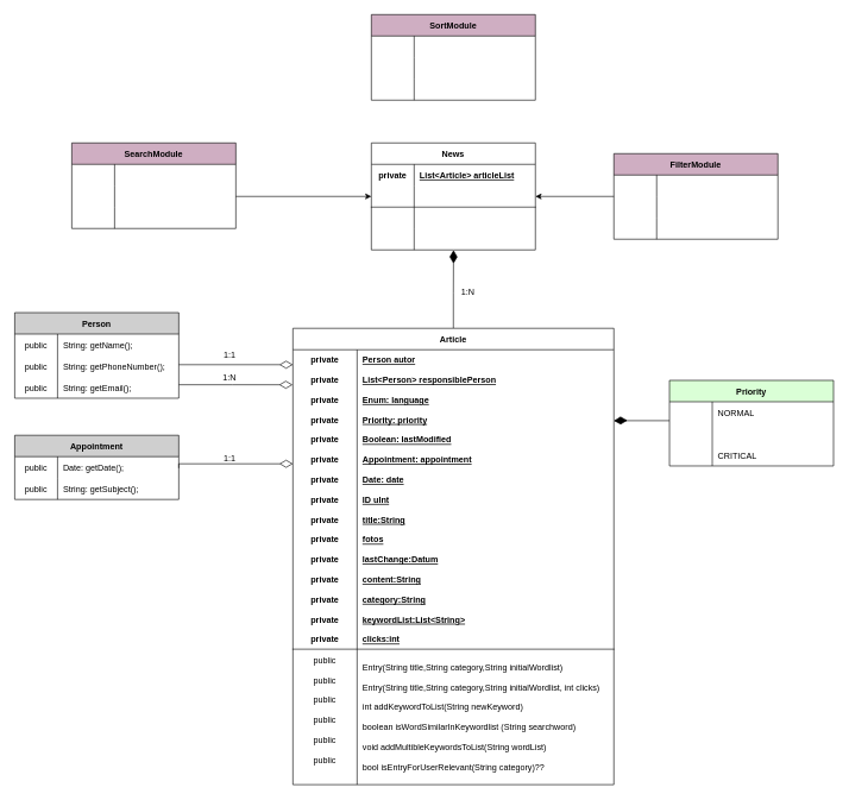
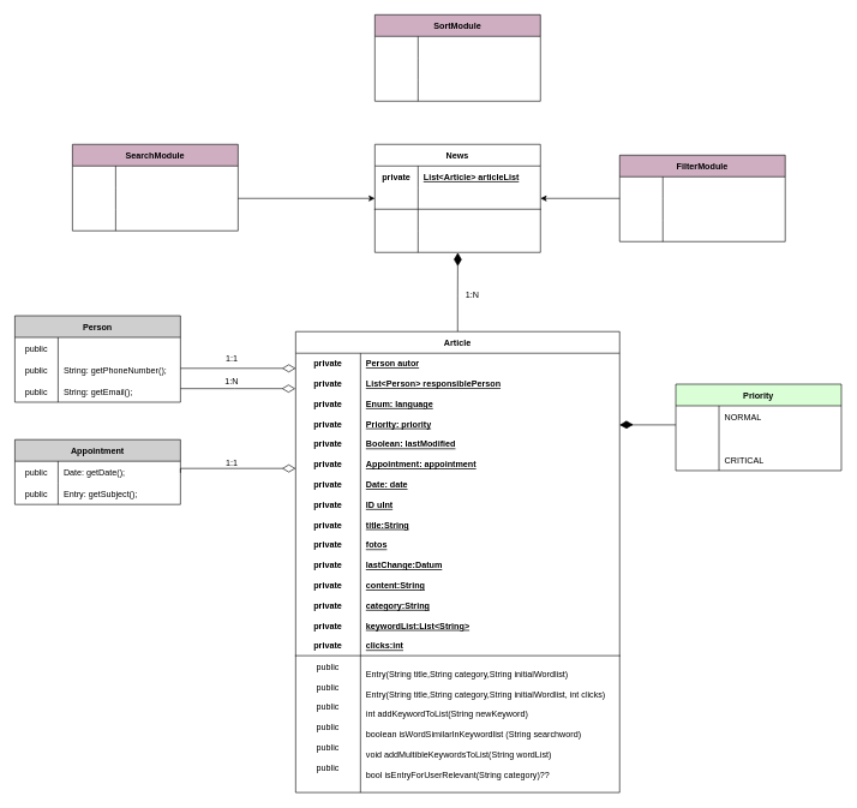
- <mxCell id="31" value="String: getName();" style="shape=partialRectangle;connectable=0;fillColor=none;top=0;left=0;bottom=0;right=0;align=left;spacingLeft=6;fontStyle=0;overflow=hidden;labelBackgroundColor=none;" parent="29" vertex="1"><mxGeometry x="60" width="170" height="30" as="geometry"><mxRectangle width="170" height="30" as="alternateBounds" /></mxGeometry></mxCell>
- <mxCell id="26" value="String: getSubject();" style="shape=partialRectangle;connectable=0;fillColor=none;top=0;left=0;bottom=0;right=0;align=left;spacingLeft=6;overflow=hidden;labelBackgroundColor=none;" parent="24" vertex="1"><mxGeometry x="60" width="170" height="30" as="geometry"><mxRectangle width="170" height="30" as="alternateBounds" /></mxGeometry></mxCell>
+ <mxCell id="26" value="Entry: getSubject();" style="shape=partialRectangle;connectable=0;fillColor=none;top=0;left=0;bottom=0;right=0;align=left;spacingLeft=6;overflow=hidden;labelBackgroundColor=none;" parent="24" vertex="1"><mxGeometry x="60" width="170" height="30" as="geometry"><mxRectangle width="170" height="30" as="alternateBounds" /></mxGeometry></mxCell>
